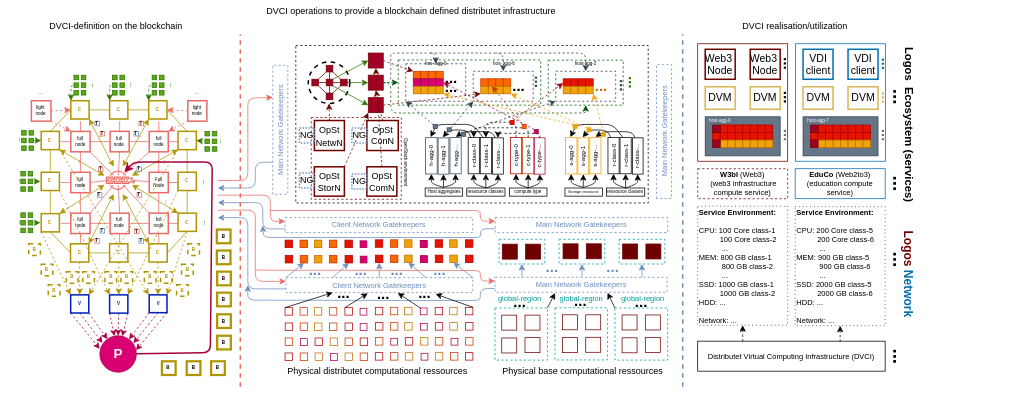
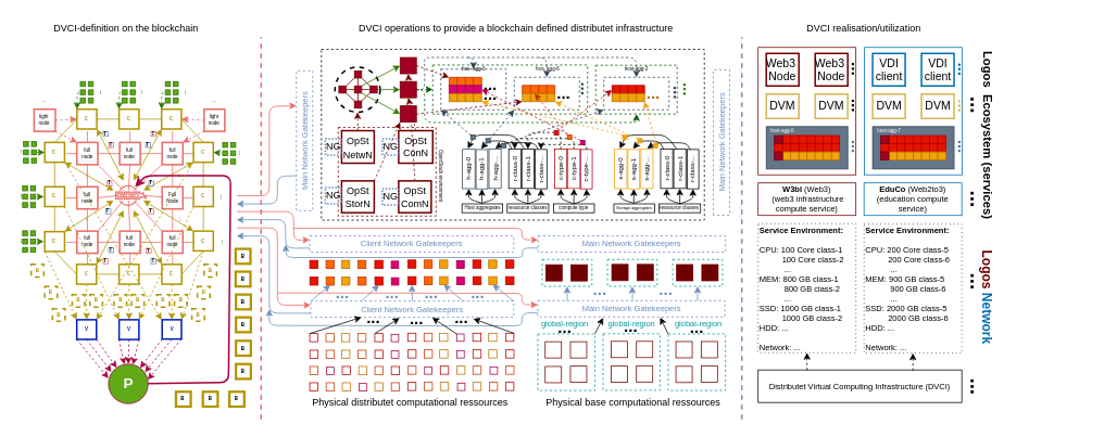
- <mxCell id="495" value="&lt;font style=&quot;font-size: 12px;&quot;&gt;DVCI operations to provide a blockchain defined distributet infrastructure&lt;/font&gt;" style="text;html=1;strokeColor=none;fillColor=none;align=center;verticalAlign=middle;whiteSpace=wrap;rounded=0;dashed=1;fontSize=8;" parent="1" vertex="1"><mxGeometry x="346.91" y="5" width="402.09" height="20" as="geometry" /></mxCell>
+ <mxCell id="495" value="&lt;font style=&quot;font-size: 12px;&quot;&gt;DVCI operations to provide a blockchain defined distributet infrastructure&lt;/font&gt;" style="text;html=1;strokeColor=none;fillColor=none;align=center;verticalAlign=middle;whiteSpace=wrap;rounded=0;dashed=1;fontSize=8;" parent="1" vertex="1"><mxGeometry x="431.91" y="25" width="402.09" height="20" as="geometry" /></mxCell>
- <mxCell id="508" value="&lt;b&gt;W3bI&lt;/b&gt; (Web3)&lt;br&gt;&amp;nbsp;(web3 infrastructure compute service)" style="rounded=0;whiteSpace=wrap;html=1;fillStyle=auto;strokeColor=#6F0000;strokeWidth=1;fontSize=10;fontColor=default;fillColor=none;dashed=1;" parent="1" vertex="1"><mxGeometry x="930" y="224.28" width="120" height="40" as="geometry" /></mxCell>
+ <mxCell id="508" value="&lt;b&gt;W3bI&lt;/b&gt; (Web3)&lt;br&gt;&amp;nbsp;(web3 infrastructure compute service)" style="rounded=0;whiteSpace=wrap;html=1;fillStyle=auto;strokeColor=#6F0000;strokeWidth=1;fontSize=10;fontColor=default;fillColor=none;" parent="1" vertex="1"><mxGeometry x="930" y="224.28" width="120" height="40" as="geometry" /></mxCell>
- <mxCell id="453" value="&lt;span style=&quot;&quot;&gt;&lt;font style=&quot;font-size: 5px;&quot;&gt;Storage ressource&lt;/font&gt;&lt;/span&gt;" style="rounded=0;whiteSpace=wrap;html=1;strokeColor=default;strokeWidth=1;fontSize=6;fontColor=default;fillColor=none;" parent="1" vertex="1"><mxGeometry x="752.94" y="250" width="50" height="10.87" as="geometry" /></mxCell>
+ <mxCell id="453" value="&lt;span style=&quot;&quot;&gt;&lt;font style=&quot;font-size: 5px;&quot;&gt;Storage aggregates&lt;/font&gt;&lt;/span&gt;" style="rounded=0;whiteSpace=wrap;html=1;strokeColor=default;strokeWidth=1;fontSize=6;fontColor=default;fillColor=none;" parent="1" vertex="1"><mxGeometry x="752.94" y="250" width="50" height="10.87" as="geometry" /></mxCell>
- <mxCell id="88" value="&lt;font size=&quot;1&quot; style=&quot;&quot;&gt;&lt;b style=&quot;font-size: 18px;&quot;&gt;P&lt;/b&gt;&lt;/font&gt;" style="ellipse;whiteSpace=wrap;html=1;aspect=fixed;strokeColor=#A50040;strokeWidth=1;fontSize=6;fontColor=#ffffff;fillColor=#d80073;container=0;" parent="7" vertex="1"><mxGeometry x="112.653" y="347.492" width="48.671" height="48.671" as="geometry" /></mxCell>
+ <mxCell id="88" value="&lt;font size=&quot;1&quot; style=&quot;&quot;&gt;&lt;b style=&quot;font-size: 18px;&quot;&gt;P&lt;/b&gt;&lt;/font&gt;" style="ellipse;whiteSpace=wrap;html=1;aspect=fixed;strokeColor=#A50040;strokeWidth=1;fontSize=6;fontColor=#ffffff;fillColor=#60a917;container=0;" parent="7" vertex="1"><mxGeometry x="112.653" y="347.492" width="48.671" height="48.671" as="geometry" /></mxCell>
